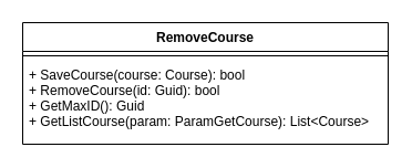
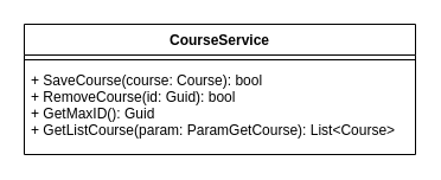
- <mxCell id="2" value="RemoveCourse" style="swimlane;fontStyle=1;align=center;verticalAlign=top;childLayout=stackLayout;horizontal=1;startSize=26;horizontalStack=0;resizeParent=1;resizeParentMax=0;resizeLast=0;collapsible=1;marginBottom=0;" vertex="1" parent="1"><mxGeometry x="20" y="20" width="330" height="110" as="geometry" /></mxCell>
+ <mxCell id="2" value="CourseService" style="swimlane;fontStyle=1;align=center;verticalAlign=top;childLayout=stackLayout;horizontal=1;startSize=26;horizontalStack=0;resizeParent=1;resizeParentMax=0;resizeLast=0;collapsible=1;marginBottom=0;" vertex="1" parent="1"><mxGeometry x="20" y="20" width="330" height="110" as="geometry" /></mxCell>
